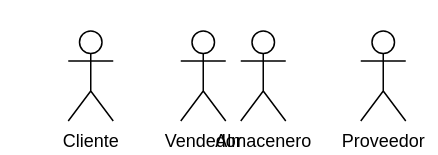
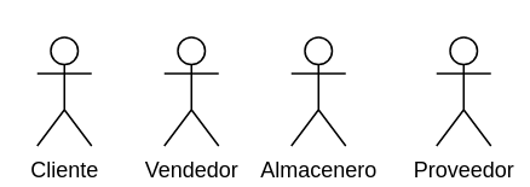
- <mxCell id="3" value="Cliente" style="shape=umlActor;verticalLabelPosition=bottom;verticalAlign=top;html=1;outlineConnect=0;" parent="1" vertex="1"><mxGeometry x="45" y="20" width="30" height="60" as="geometry" /></mxCell>
+ <mxCell id="3" value="Cliente" style="shape=umlActor;verticalLabelPosition=bottom;verticalAlign=top;html=1;outlineConnect=0;" parent="1" vertex="1"><mxGeometry x="20" y="20" width="30" height="60" as="geometry" /></mxCell>
- <mxCell id="2" value="Vendedor&lt;br&gt;" style="shape=umlActor;verticalLabelPosition=bottom;verticalAlign=top;html=1;outlineConnect=0;" parent="1" vertex="1"><mxGeometry x="120" y="20" width="30" height="60" as="geometry" /></mxCell>
+ <mxCell id="2" value="Vendedor&lt;br&gt;" style="shape=umlActor;verticalLabelPosition=bottom;verticalAlign=top;html=1;outlineConnect=0;" parent="1" vertex="1"><mxGeometry x="90" y="20" width="30" height="60" as="geometry" /></mxCell>
